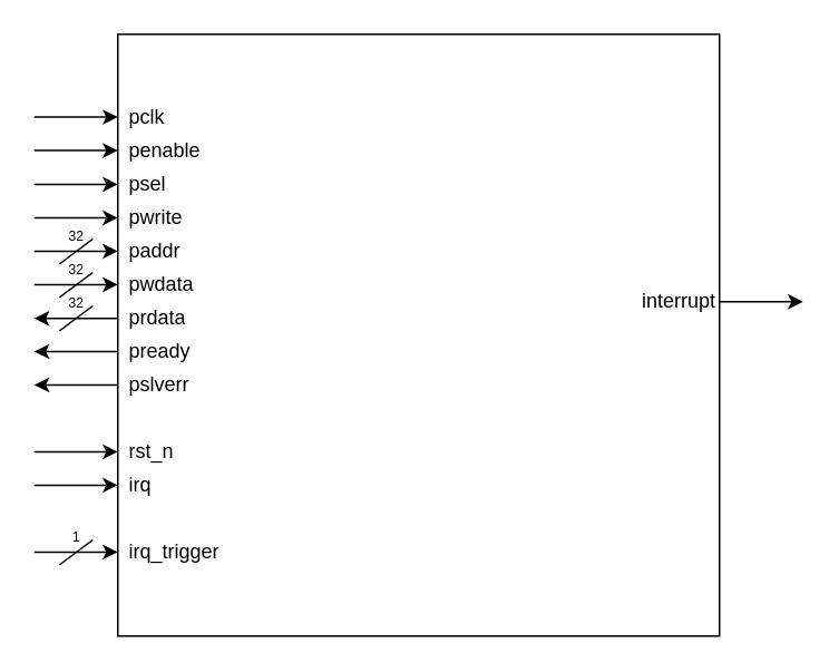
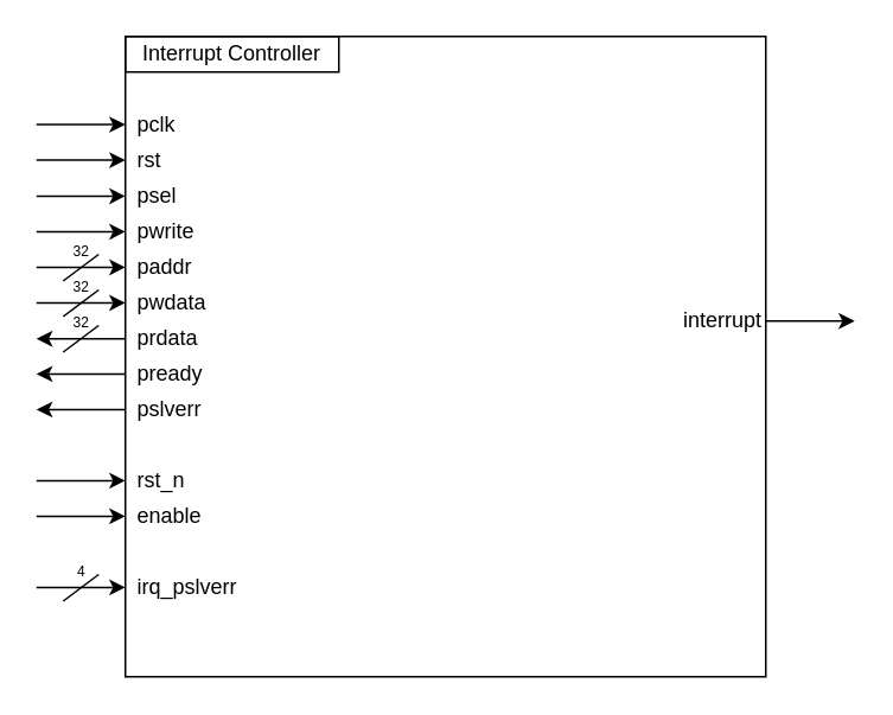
+ <mxCell id="3" value="Interrupt Controller" style="text;html=1;fillColor=none;align=center;verticalAlign=middle;whiteSpace=wrap;rounded=0;strokeColor=#000000;" vertex="1" parent="1"><mxGeometry x="70" y="20" width="120" height="20" as="geometry" /></mxCell>
- <mxCell id="5" value="penable" style="text;html=1;align=left;verticalAlign=middle;resizable=0;points=[];autosize=1;" vertex="1" parent="1"><mxGeometry x="75" y="80" width="60" height="20" as="geometry" /></mxCell>
+ <mxCell id="5" value="rst" style="text;html=1;align=left;verticalAlign=middle;resizable=0;points=[];autosize=1;" vertex="1" parent="1"><mxGeometry x="75" y="80" width="60" height="20" as="geometry" /></mxCell>
- <mxCell id="14" value="irq" style="text;html=1;align=left;verticalAlign=middle;resizable=0;points=[];autosize=1;" vertex="1" parent="1"><mxGeometry x="75" y="280" width="50" height="20" as="geometry" /></mxCell>
+ <mxCell id="14" value="enable" style="text;html=1;align=left;verticalAlign=middle;resizable=0;points=[];autosize=1;" vertex="1" parent="1"><mxGeometry x="75" y="280" width="50" height="20" as="geometry" /></mxCell>
- <mxCell id="36" value="&lt;font style=&quot;font-size: 8px&quot;&gt;1&lt;/font&gt;" style="text;html=1;align=center;verticalAlign=middle;resizable=0;points=[];autosize=1;" vertex="1" parent="1"><mxGeometry x="35" y="310" width="20" height="20" as="geometry" /></mxCell>
+ <mxCell id="36" value="&lt;font style=&quot;font-size: 8px&quot;&gt;4&lt;/font&gt;" style="text;html=1;align=center;verticalAlign=middle;resizable=0;points=[];autosize=1;" vertex="1" parent="1"><mxGeometry x="35" y="310" width="20" height="20" as="geometry" /></mxCell>
- <mxCell id="15" value="irq_trigger" style="text;html=1;align=left;verticalAlign=middle;resizable=0;points=[];autosize=1;" vertex="1" parent="1"><mxGeometry x="75" y="320" width="70" height="20" as="geometry" /></mxCell>
+ <mxCell id="15" value="irq_pslverr" style="text;html=1;align=left;verticalAlign=middle;resizable=0;points=[];autosize=1;" vertex="1" parent="1"><mxGeometry x="75" y="320" width="70" height="20" as="geometry" /></mxCell>
